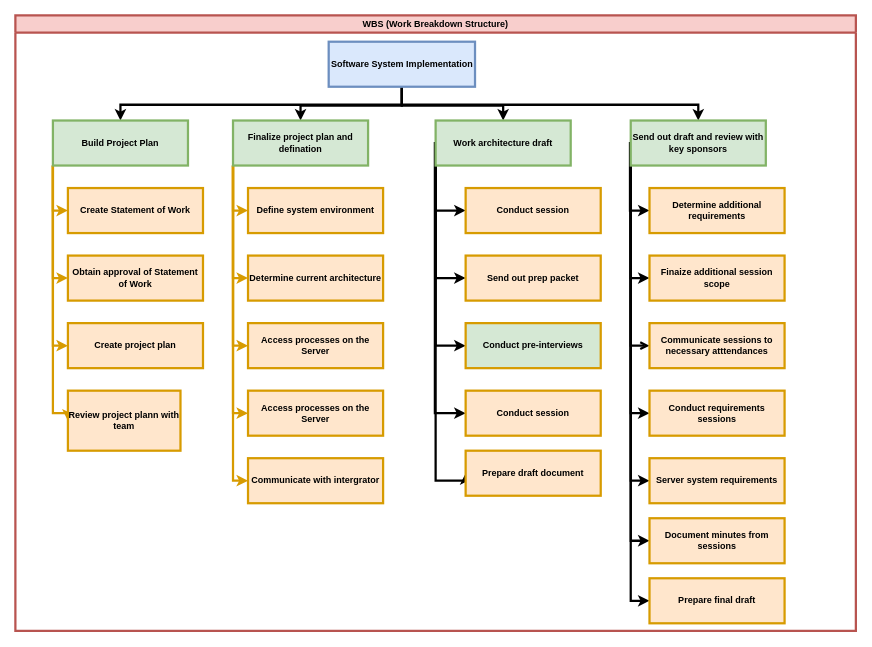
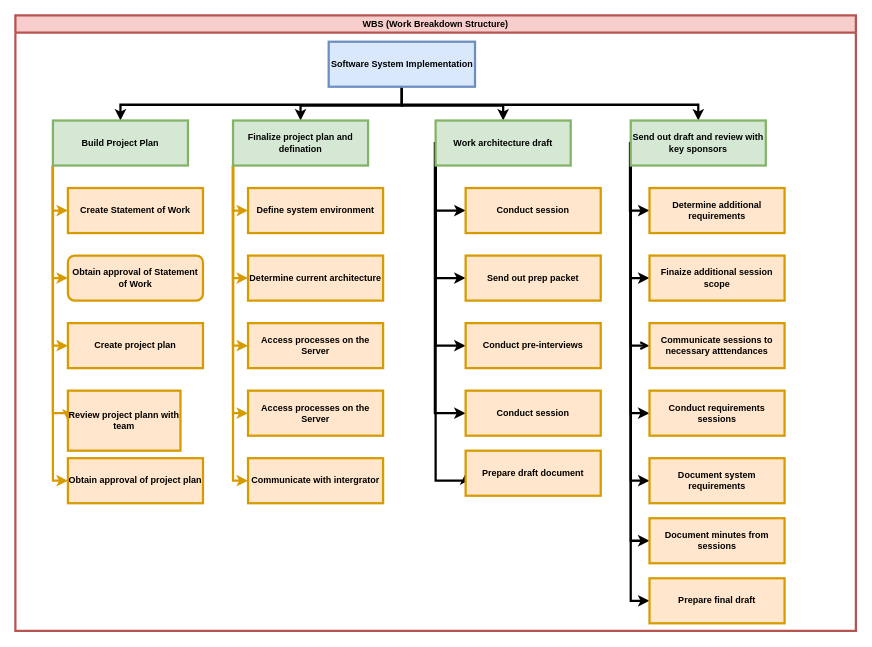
- <mxCell id="35" value="&lt;p class=&quot;prj1&quot;&gt;Obtain approval of Statement of Work&lt;/p&gt;" style="rounded=0;whiteSpace=wrap;html=1;fontStyle=1;strokeWidth=3;fillColor=#ffe6cc;strokeColor=#d79b00;" vertex="1" parent="2"><mxGeometry x="70" y="320" width="180" height="60" as="geometry" /></mxCell>
+ <mxCell id="35" value="&lt;p class=&quot;prj1&quot;&gt;Obtain approval of Statement of Work&lt;/p&gt;" style="whiteSpace=wrap;html=1;fontStyle=1;strokeWidth=3;fillColor=#ffe6cc;strokeColor=#d79b00;rounded=1;" vertex="1" parent="2"><mxGeometry x="70" y="320" width="180" height="60" as="geometry" /></mxCell>
- <mxCell id="46" value="&lt;p class=&quot;prj1&quot;&gt;Conduct pre-interviews&lt;/p&gt;" style="rounded=0;whiteSpace=wrap;html=1;fontStyle=1;strokeWidth=3;fillColor=#d5e8d4;strokeColor=#d79b00;" vertex="1" parent="2"><mxGeometry x="600" y="410" width="180" height="60" as="geometry" /></mxCell>
+ <mxCell id="46" value="&lt;p class=&quot;prj1&quot;&gt;Conduct pre-interviews&lt;/p&gt;" style="rounded=0;whiteSpace=wrap;html=1;fontStyle=1;strokeWidth=3;fillColor=#ffe6cc;strokeColor=#d79b00;" vertex="1" parent="2"><mxGeometry x="600" y="410" width="180" height="60" as="geometry" /></mxCell>
+ <mxCell id="12" style="edgeStyle=orthogonalEdgeStyle;rounded=0;orthogonalLoop=1;jettySize=auto;html=1;entryX=0;entryY=0.5;entryDx=0;entryDy=0;strokeWidth=3;fillColor=#ffe6cc;strokeColor=#d79b00;" edge="1" parent="2" source="13" target="38"><mxGeometry relative="1" as="geometry"><Array as="points"><mxPoint x="50" y="620" /></Array></mxGeometry></mxCell>
+ <mxCell id="38" value="&lt;p class=&quot;prj1&quot;&gt;Obtain approval of project plan&lt;/p&gt;" style="rounded=0;whiteSpace=wrap;html=1;fontStyle=1;strokeWidth=3;fillColor=#ffe6cc;strokeColor=#d79b00;" vertex="1" parent="2"><mxGeometry x="70" y="590" width="180" height="60" as="geometry" /></mxCell>
- <mxCell id="53" value="&lt;p class=&quot;prj1&quot;&gt;Server system requirements&lt;/p&gt;" style="rounded=0;whiteSpace=wrap;html=1;fontStyle=1;strokeWidth=3;fillColor=#ffe6cc;strokeColor=#d79b00;" vertex="1" parent="2"><mxGeometry x="845" y="590" width="180" height="60" as="geometry" /></mxCell>
+ <mxCell id="53" value="&lt;p class=&quot;prj1&quot;&gt;Document system requirements&lt;/p&gt;" style="rounded=0;whiteSpace=wrap;html=1;fontStyle=1;strokeWidth=3;fillColor=#ffe6cc;strokeColor=#d79b00;" vertex="1" parent="2"><mxGeometry x="845" y="590" width="180" height="60" as="geometry" /></mxCell>
